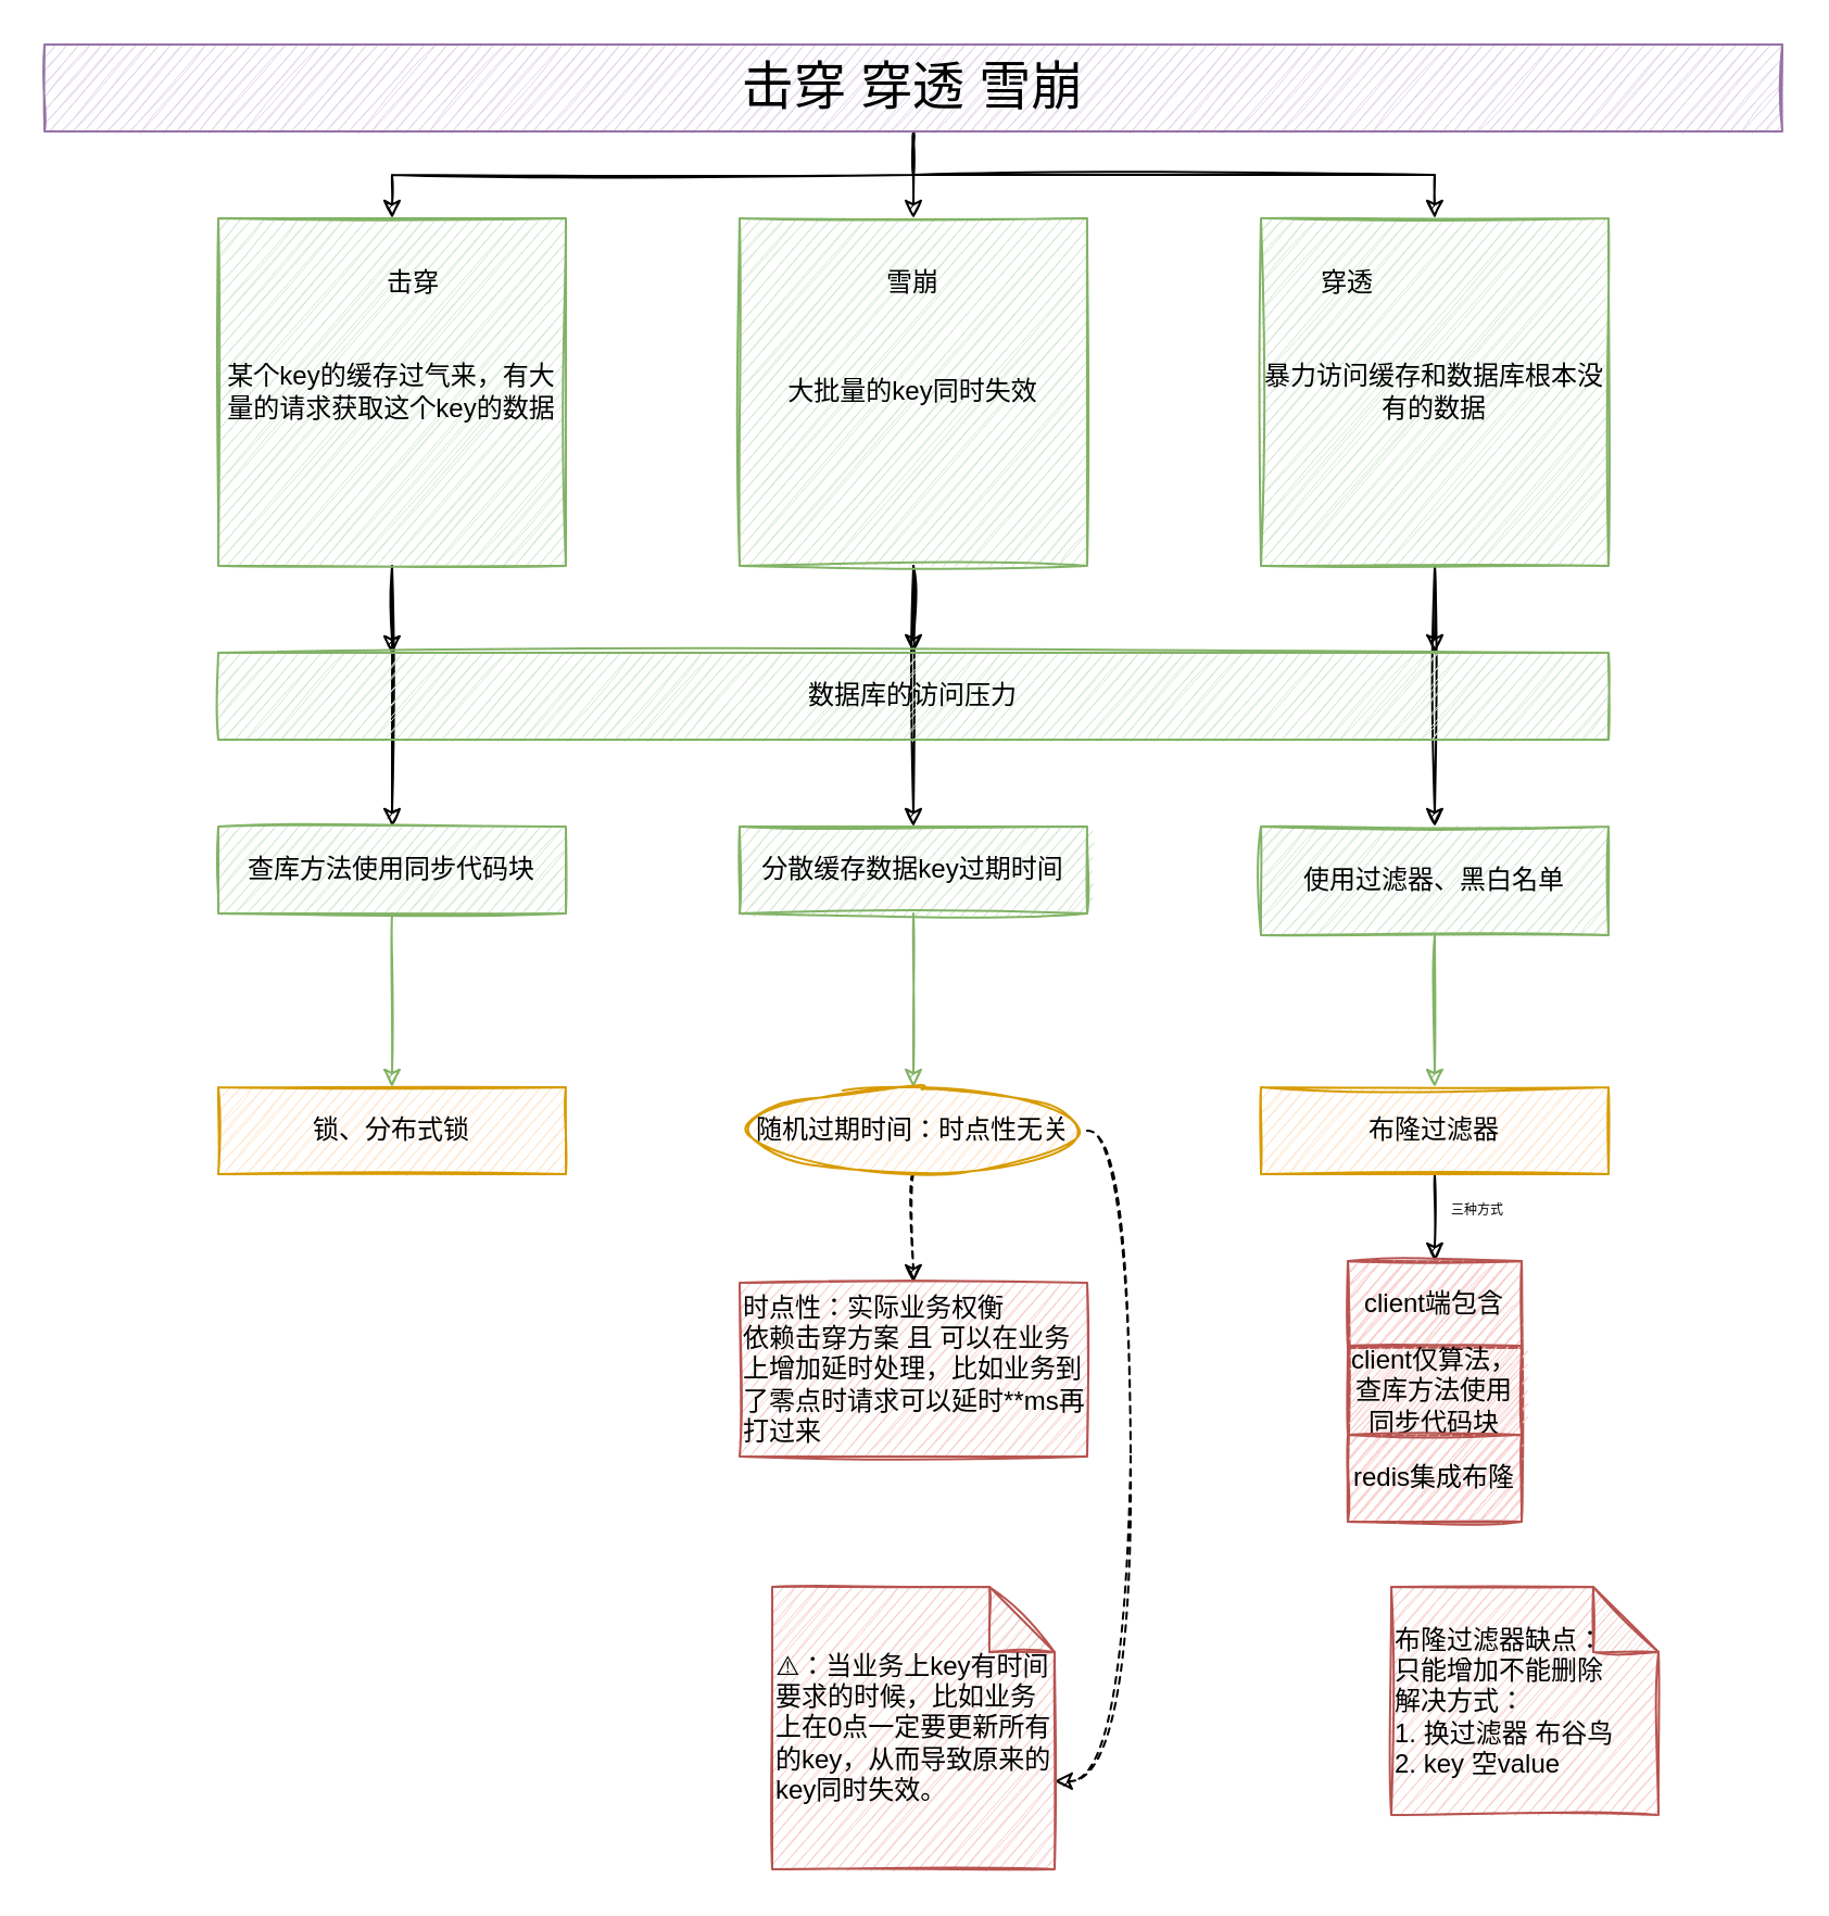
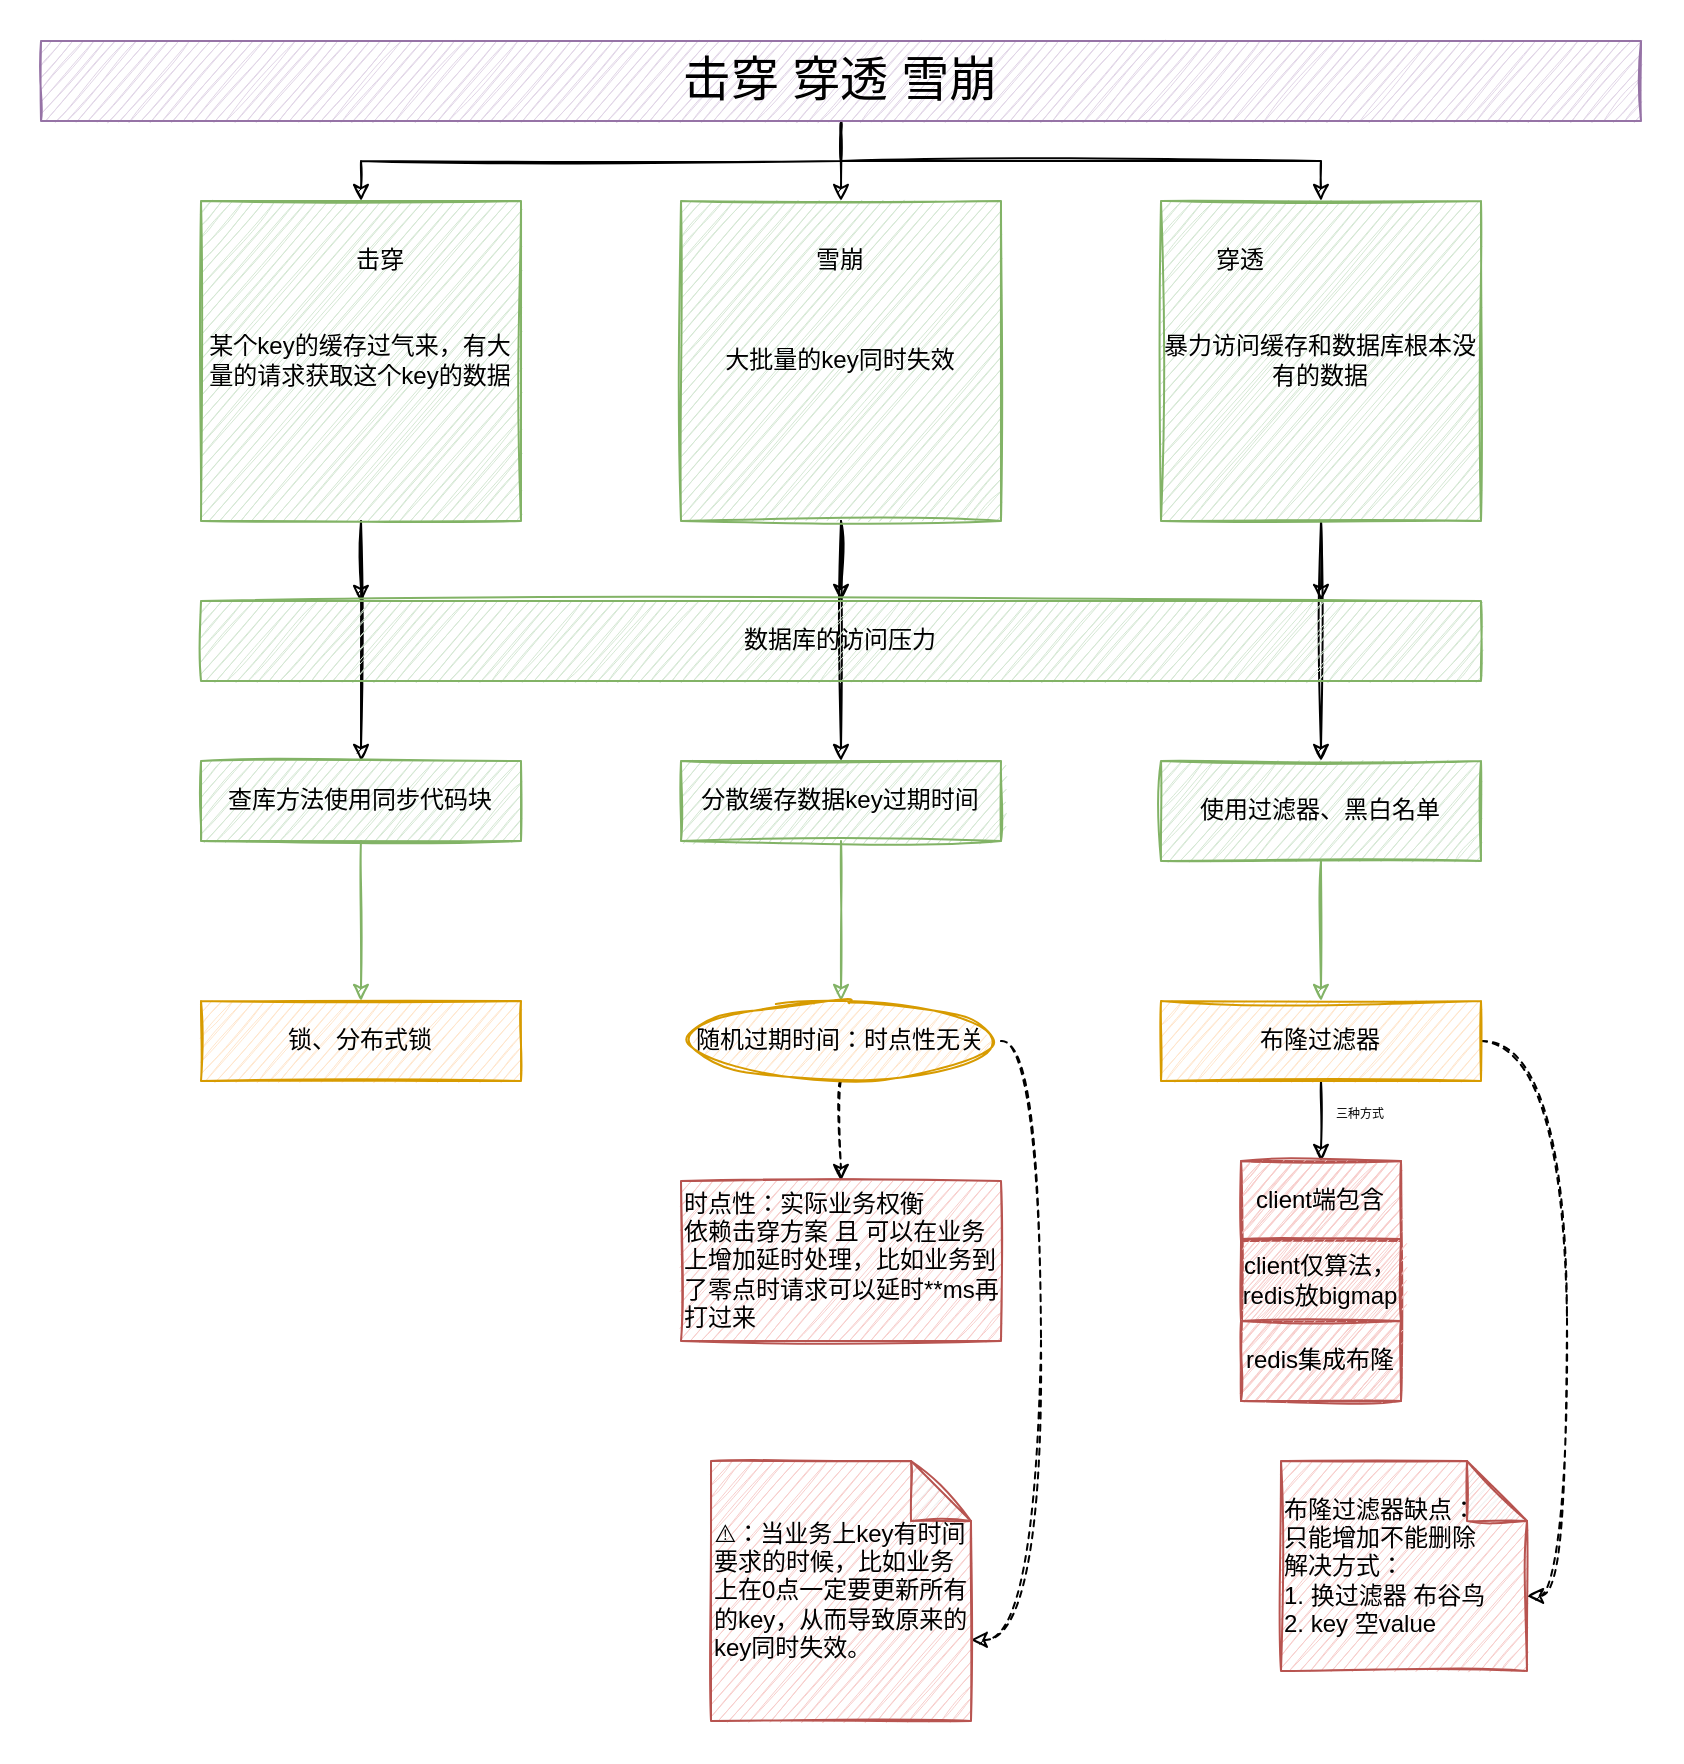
- <mxCell id="35" value="client仅算法，&lt;br&gt;查库方法使用同步代码块" style="rounded=0;whiteSpace=wrap;html=1;fillColor=#f8cecc;strokeColor=#b85450;sketch=1;" parent="33" vertex="1"><mxGeometry y="39" width="80" height="41" as="geometry" /></mxCell>
+ <mxCell id="35" value="client仅算法，&lt;br&gt;redis放bigmap" style="rounded=0;whiteSpace=wrap;html=1;fillColor=#f8cecc;strokeColor=#b85450;sketch=1;" parent="33" vertex="1"><mxGeometry y="39" width="80" height="41" as="geometry" /></mxCell>
+ <mxCell id="30" style="edgeStyle=orthogonalEdgeStyle;rounded=0;orthogonalLoop=1;jettySize=auto;html=1;exitX=1;exitY=0.5;exitDx=0;exitDy=0;entryX=0;entryY=0;entryDx=123;entryDy=67.5;entryPerimeter=0;curved=1;dashed=1;sketch=1;" parent="1" source="31" target="32" edge="1"><mxGeometry relative="1" as="geometry" /></mxCell>
